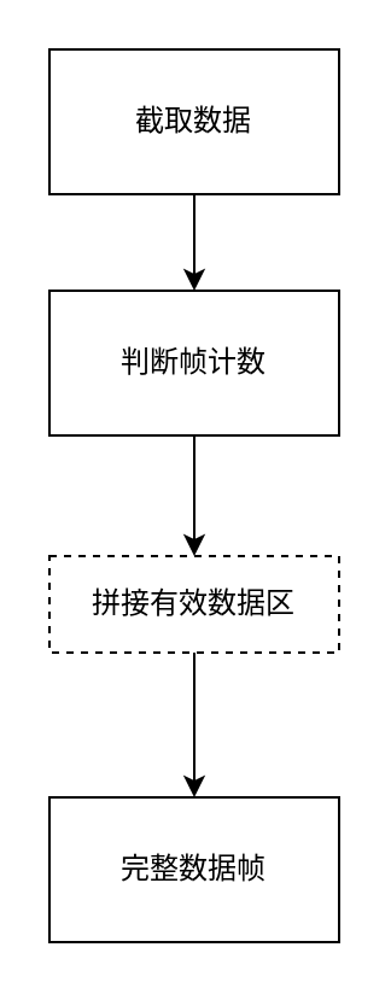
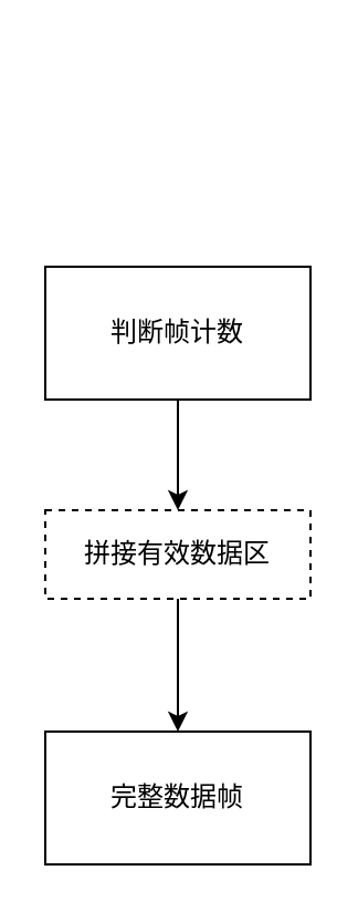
- <mxCell id="3" value="截取数据" style="rounded=0;whiteSpace=wrap;html=1;" vertex="1" parent="1"><mxGeometry x="20" y="20" width="120" height="60" as="geometry" /></mxCell>
- <mxCell id="2" style="edgeStyle=orthogonalEdgeStyle;rounded=0;orthogonalLoop=1;jettySize=auto;html=1;exitX=0.5;exitY=1;exitDx=0;exitDy=0;entryX=0.5;entryY=0;entryDx=0;entryDy=0;" edge="1" parent="1" source="3" target="5"><mxGeometry relative="1" as="geometry" /></mxCell>
